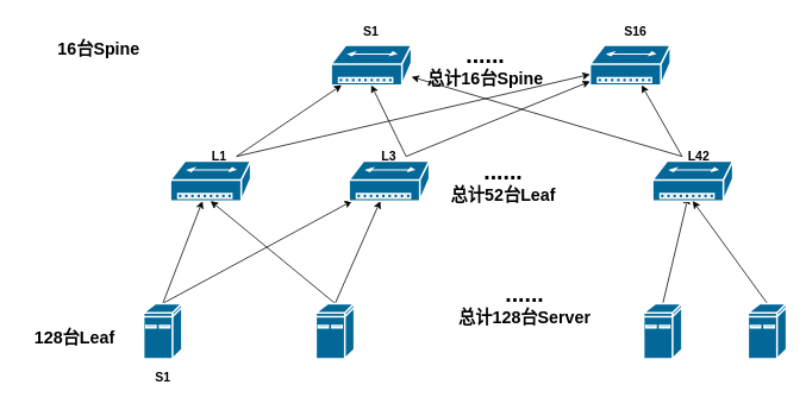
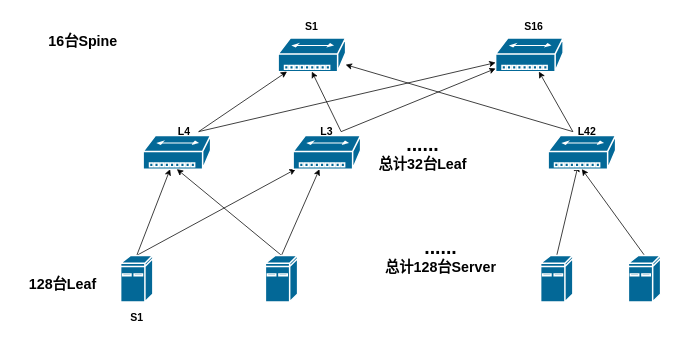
- <mxCell id="18" value="&lt;b style=&quot;&quot;&gt;&lt;span style=&quot;font-size: 26px;&quot;&gt;......&lt;/span&gt;&lt;br&gt;&lt;font style=&quot;font-size: 19px;&quot;&gt;总计16台Spine&lt;/font&gt;&lt;/b&gt;" style="text;strokeColor=none;align=center;fillColor=none;html=1;verticalAlign=middle;whiteSpace=wrap;rounded=0;" vertex="1" parent="1"><mxGeometry x="460" y="42.5" width="166" height="60" as="geometry" /></mxCell>
- <mxCell id="22" value="&lt;b style=&quot;&quot;&gt;&lt;font style=&quot;font-size: 14px;&quot;&gt;L1&lt;/font&gt;&lt;/b&gt;" style="text;strokeColor=none;align=center;fillColor=none;html=1;verticalAlign=middle;whiteSpace=wrap;rounded=0;" vertex="1" parent="1"><mxGeometry x="226" y="160" width="38" height="30" as="geometry" /></mxCell>
+ <mxCell id="22" value="&lt;b style=&quot;&quot;&gt;&lt;font style=&quot;font-size: 14px;&quot;&gt;L4&lt;/font&gt;&lt;/b&gt;" style="text;strokeColor=none;align=center;fillColor=none;html=1;verticalAlign=middle;whiteSpace=wrap;rounded=0;" vertex="1" parent="1"><mxGeometry x="226" y="160" width="38" height="30" as="geometry" /></mxCell>
- <mxCell id="17" value="&lt;b style=&quot;&quot;&gt;&lt;span style=&quot;font-size: 26px;&quot;&gt;......&lt;/span&gt;&lt;br&gt;&lt;font style=&quot;font-size: 19px;&quot;&gt;总计52台Leaf&lt;/font&gt;&lt;/b&gt;" style="text;strokeColor=none;align=center;fillColor=none;html=1;verticalAlign=middle;whiteSpace=wrap;rounded=0;" vertex="1" parent="1"><mxGeometry x="440" y="165" width="246" height="75" as="geometry" /></mxCell>
+ <mxCell id="17" value="&lt;b style=&quot;&quot;&gt;&lt;span style=&quot;font-size: 26px;&quot;&gt;......&lt;/span&gt;&lt;br&gt;&lt;font style=&quot;font-size: 19px;&quot;&gt;总计32台Leaf&lt;/font&gt;&lt;/b&gt;" style="text;strokeColor=none;align=center;fillColor=none;html=1;verticalAlign=middle;whiteSpace=wrap;rounded=0;" vertex="1" parent="1"><mxGeometry x="440" y="165" width="246" height="75" as="geometry" /></mxCell>
